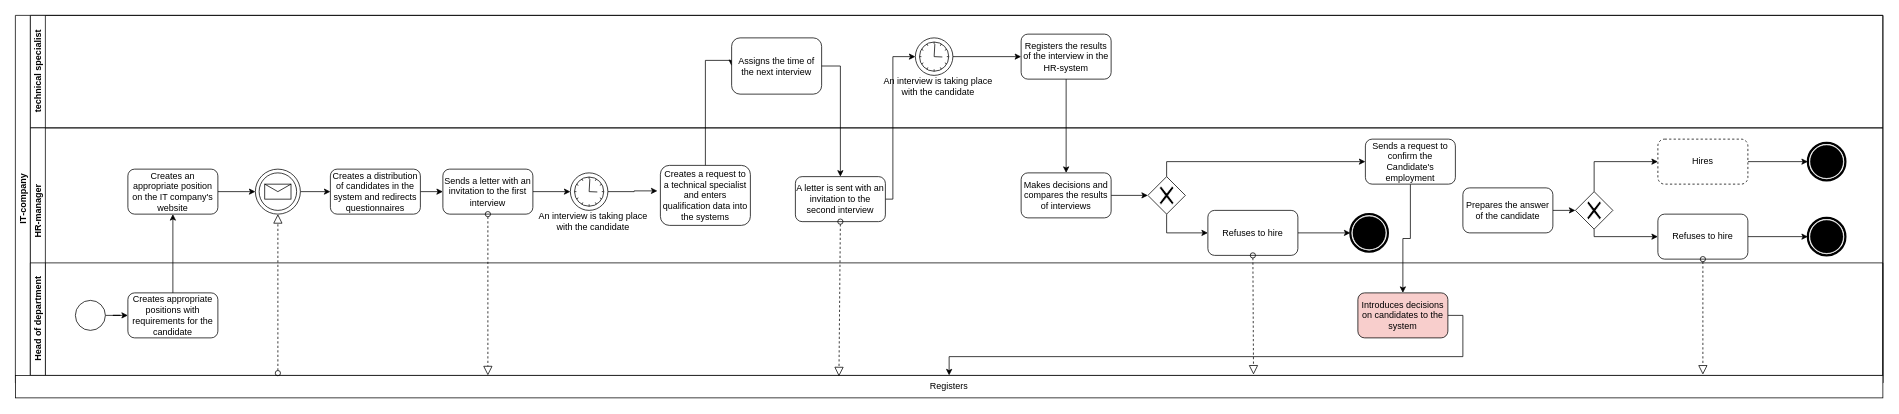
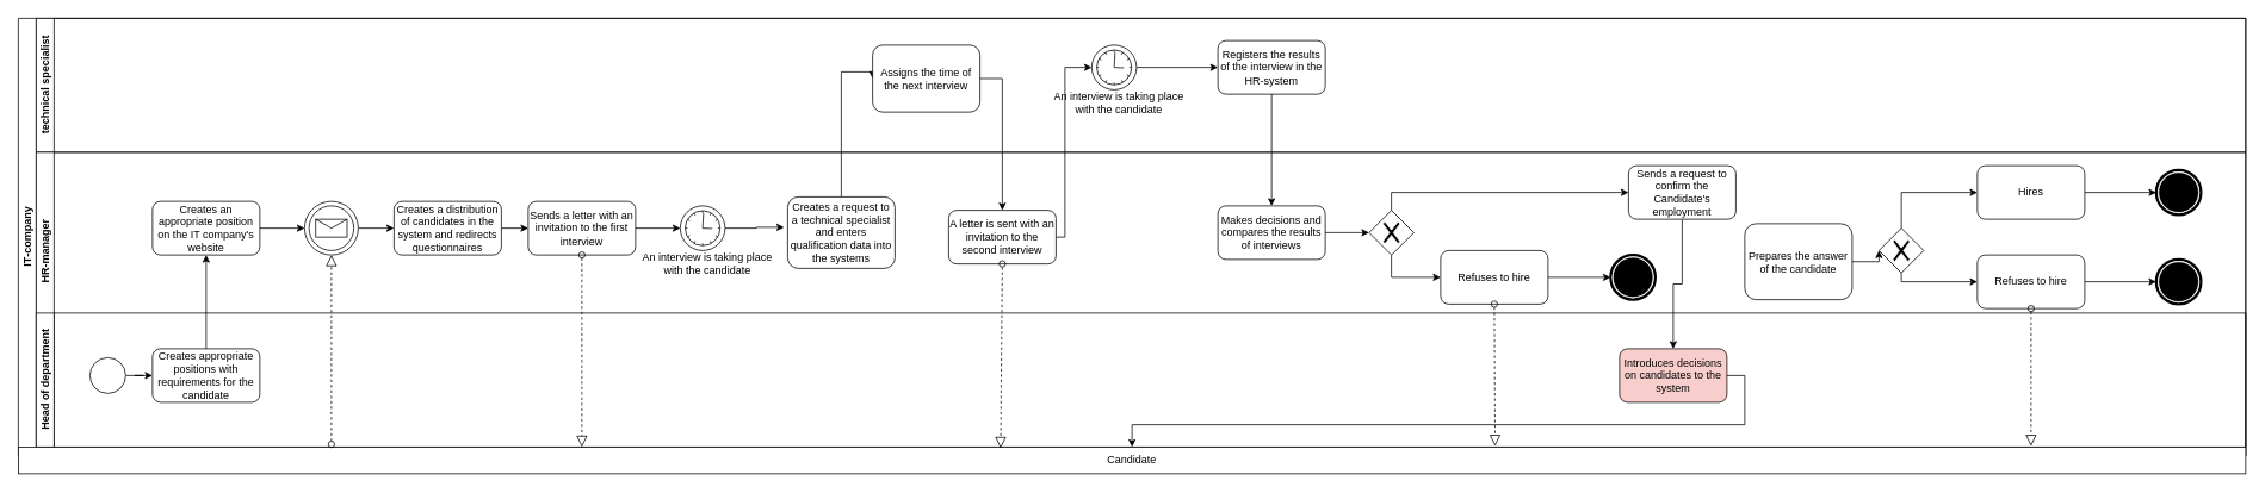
- <mxCell id="15" value="Hires" style="rounded=1;whiteSpace=wrap;html=1;dashed=1;" vertex="1" parent="13"><mxGeometry x="2170" y="15" width="120" height="60" as="geometry" /></mxCell>
+ <mxCell id="15" value="Hires" style="rounded=1;whiteSpace=wrap;html=1;" vertex="1" parent="13"><mxGeometry x="2170" y="15" width="120" height="60" as="geometry" /></mxCell>
- <mxCell id="41" value="Prepares the answer of the candidate" style="rounded=1;whiteSpace=wrap;html=1;" vertex="1" parent="13"><mxGeometry x="1910" y="80" width="120" height="60" as="geometry" /></mxCell>
+ <mxCell id="41" value="Prepares the answer of the candidate" style="rounded=1;whiteSpace=wrap;html=1;" vertex="1" parent="13"><mxGeometry x="1910" y="80" width="120" height="85" as="geometry" /></mxCell>
- <mxCell id="57" value="Registers" style="rounded=0;whiteSpace=wrap;html=1;" vertex="1" parent="1"><mxGeometry x="20" y="500" width="2490" height="30" as="geometry" /></mxCell>
+ <mxCell id="57" value="Candidate" style="rounded=0;whiteSpace=wrap;html=1;" vertex="1" parent="1"><mxGeometry x="20" y="500" width="2490" height="30" as="geometry" /></mxCell>
